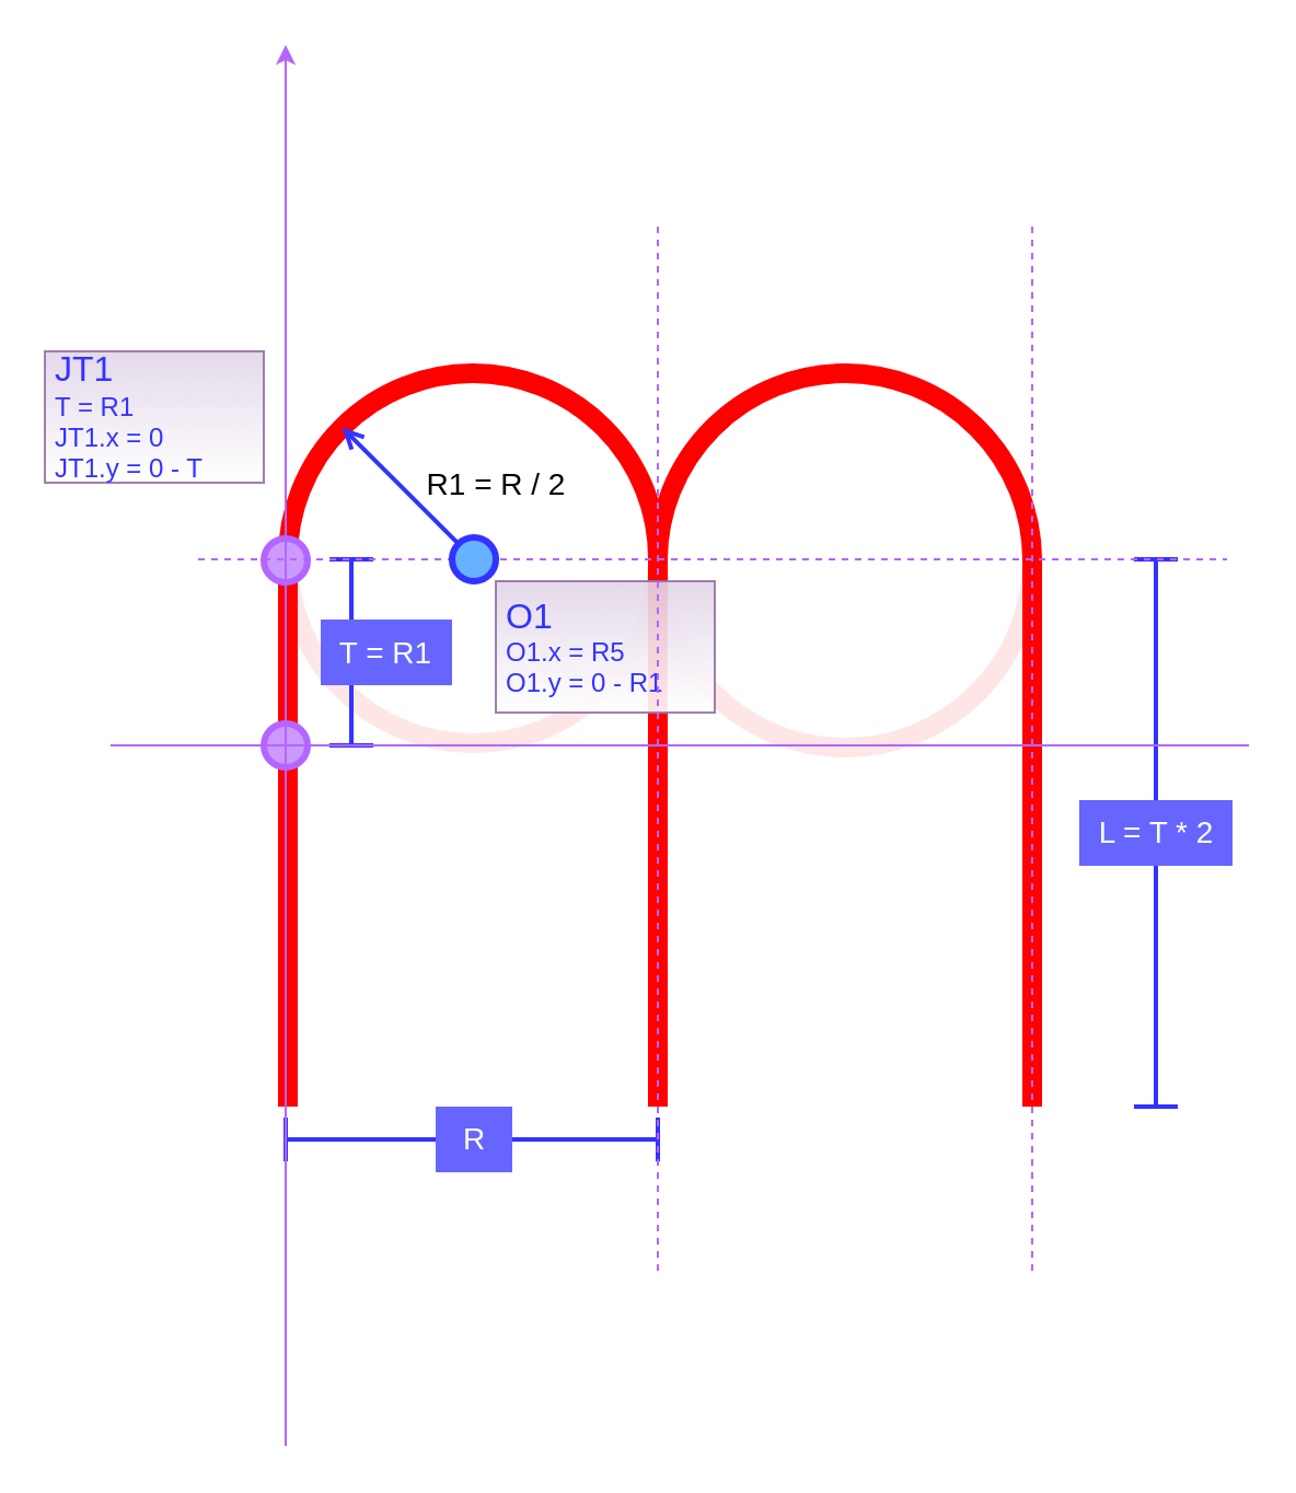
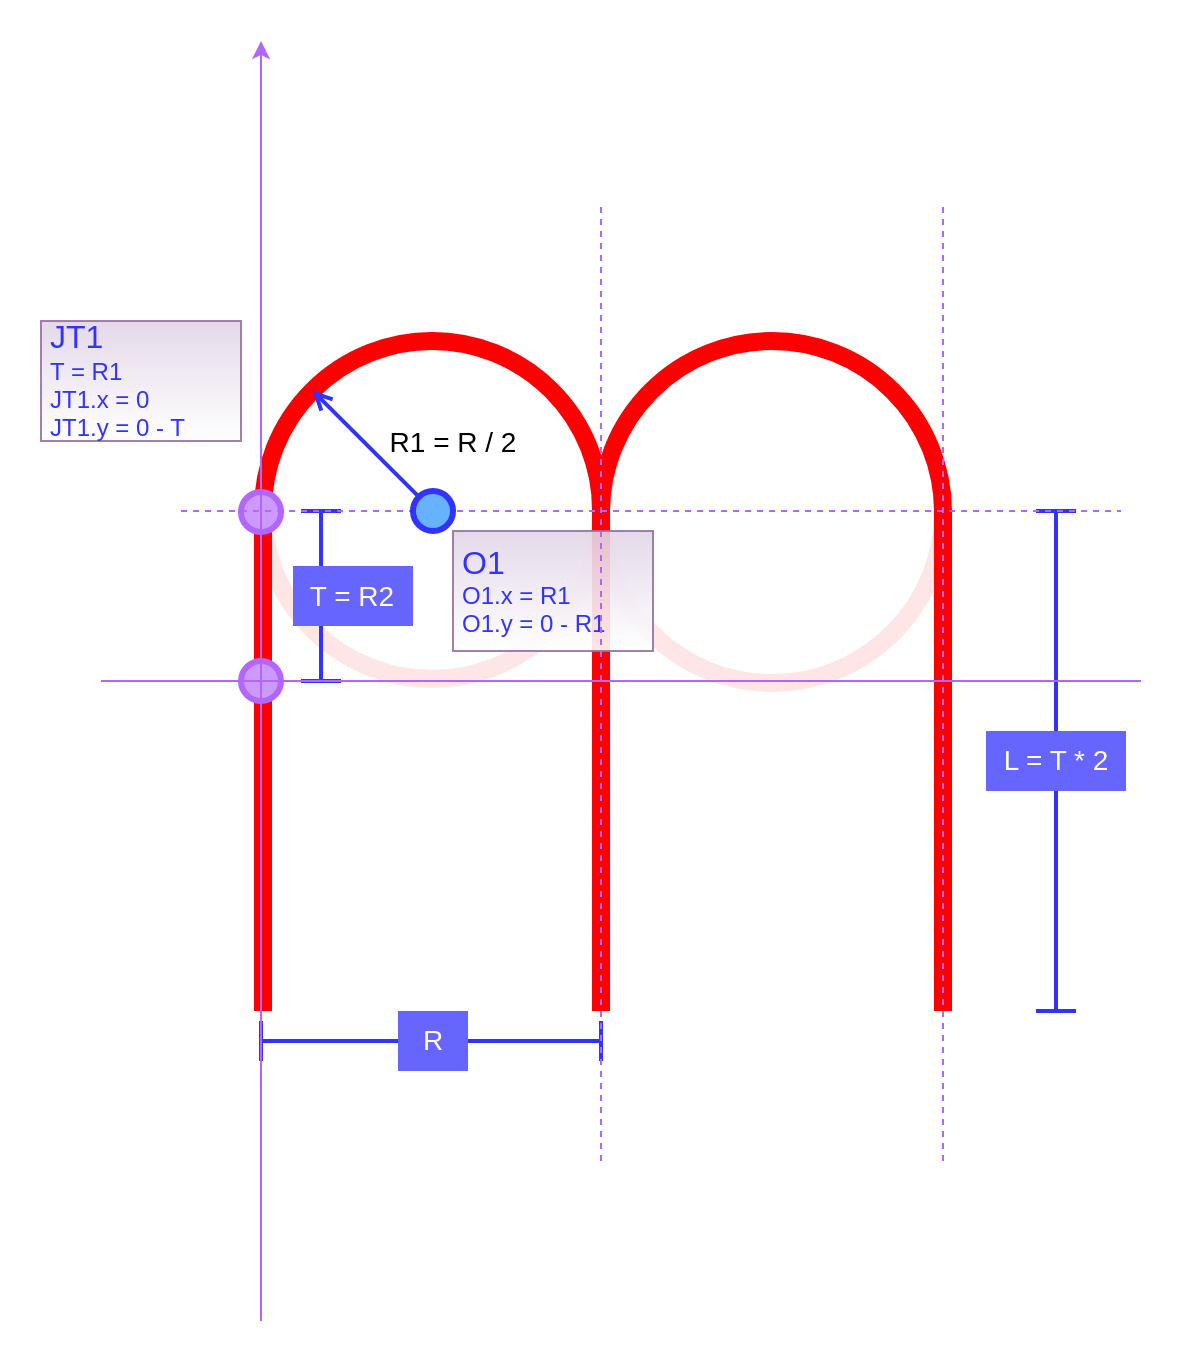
- <mxCell id="12" value="&lt;span style=&quot;text-align: center&quot;&gt;&lt;font style=&quot;font-size: 16px&quot;&gt;O1&lt;/font&gt;&lt;/span&gt;&lt;br style=&quot;font-size: 12px&quot;&gt;O1.x = R5&lt;br style=&quot;font-size: 12px&quot;&gt;O1.y = 0 - R1" style="text;html=1;strokeColor=#9673a6;fillColor=#e1d5e7;align=left;verticalAlign=middle;whiteSpace=wrap;rounded=0;fontSize=12;gradientColor=#ffffff;opacity=90;spacingLeft=3;fontColor=#3333FF;" parent="1" vertex="1"><mxGeometry x="226" y="265" width="100" height="60" as="geometry" /></mxCell>
+ <mxCell id="12" value="&lt;span style=&quot;text-align: center&quot;&gt;&lt;font style=&quot;font-size: 16px&quot;&gt;O1&lt;/font&gt;&lt;/span&gt;&lt;br style=&quot;font-size: 12px&quot;&gt;O1.x = R1&lt;br style=&quot;font-size: 12px&quot;&gt;O1.y = 0 - R1" style="text;html=1;strokeColor=#9673a6;fillColor=#e1d5e7;align=left;verticalAlign=middle;whiteSpace=wrap;rounded=0;fontSize=12;gradientColor=#ffffff;opacity=90;spacingLeft=3;fontColor=#3333FF;" parent="1" vertex="1"><mxGeometry x="226" y="265" width="100" height="60" as="geometry" /></mxCell>
- <mxCell id="16" value="T = R1" style="text;html=1;strokeColor=none;fillColor=#6666FF;align=center;verticalAlign=middle;whiteSpace=wrap;rounded=0;dashed=1;dashPattern=1 1;fontSize=14;gradientColor=none;fontColor=#FFFFFF;" parent="1" vertex="1"><mxGeometry x="146" y="282.5" width="60" height="30" as="geometry" /></mxCell>
+ <mxCell id="16" value="T = R2" style="text;html=1;strokeColor=none;fillColor=#6666FF;align=center;verticalAlign=middle;whiteSpace=wrap;rounded=0;dashed=1;dashPattern=1 1;fontSize=14;gradientColor=none;fontColor=#FFFFFF;" parent="1" vertex="1"><mxGeometry x="146" y="282.5" width="60" height="30" as="geometry" /></mxCell>
